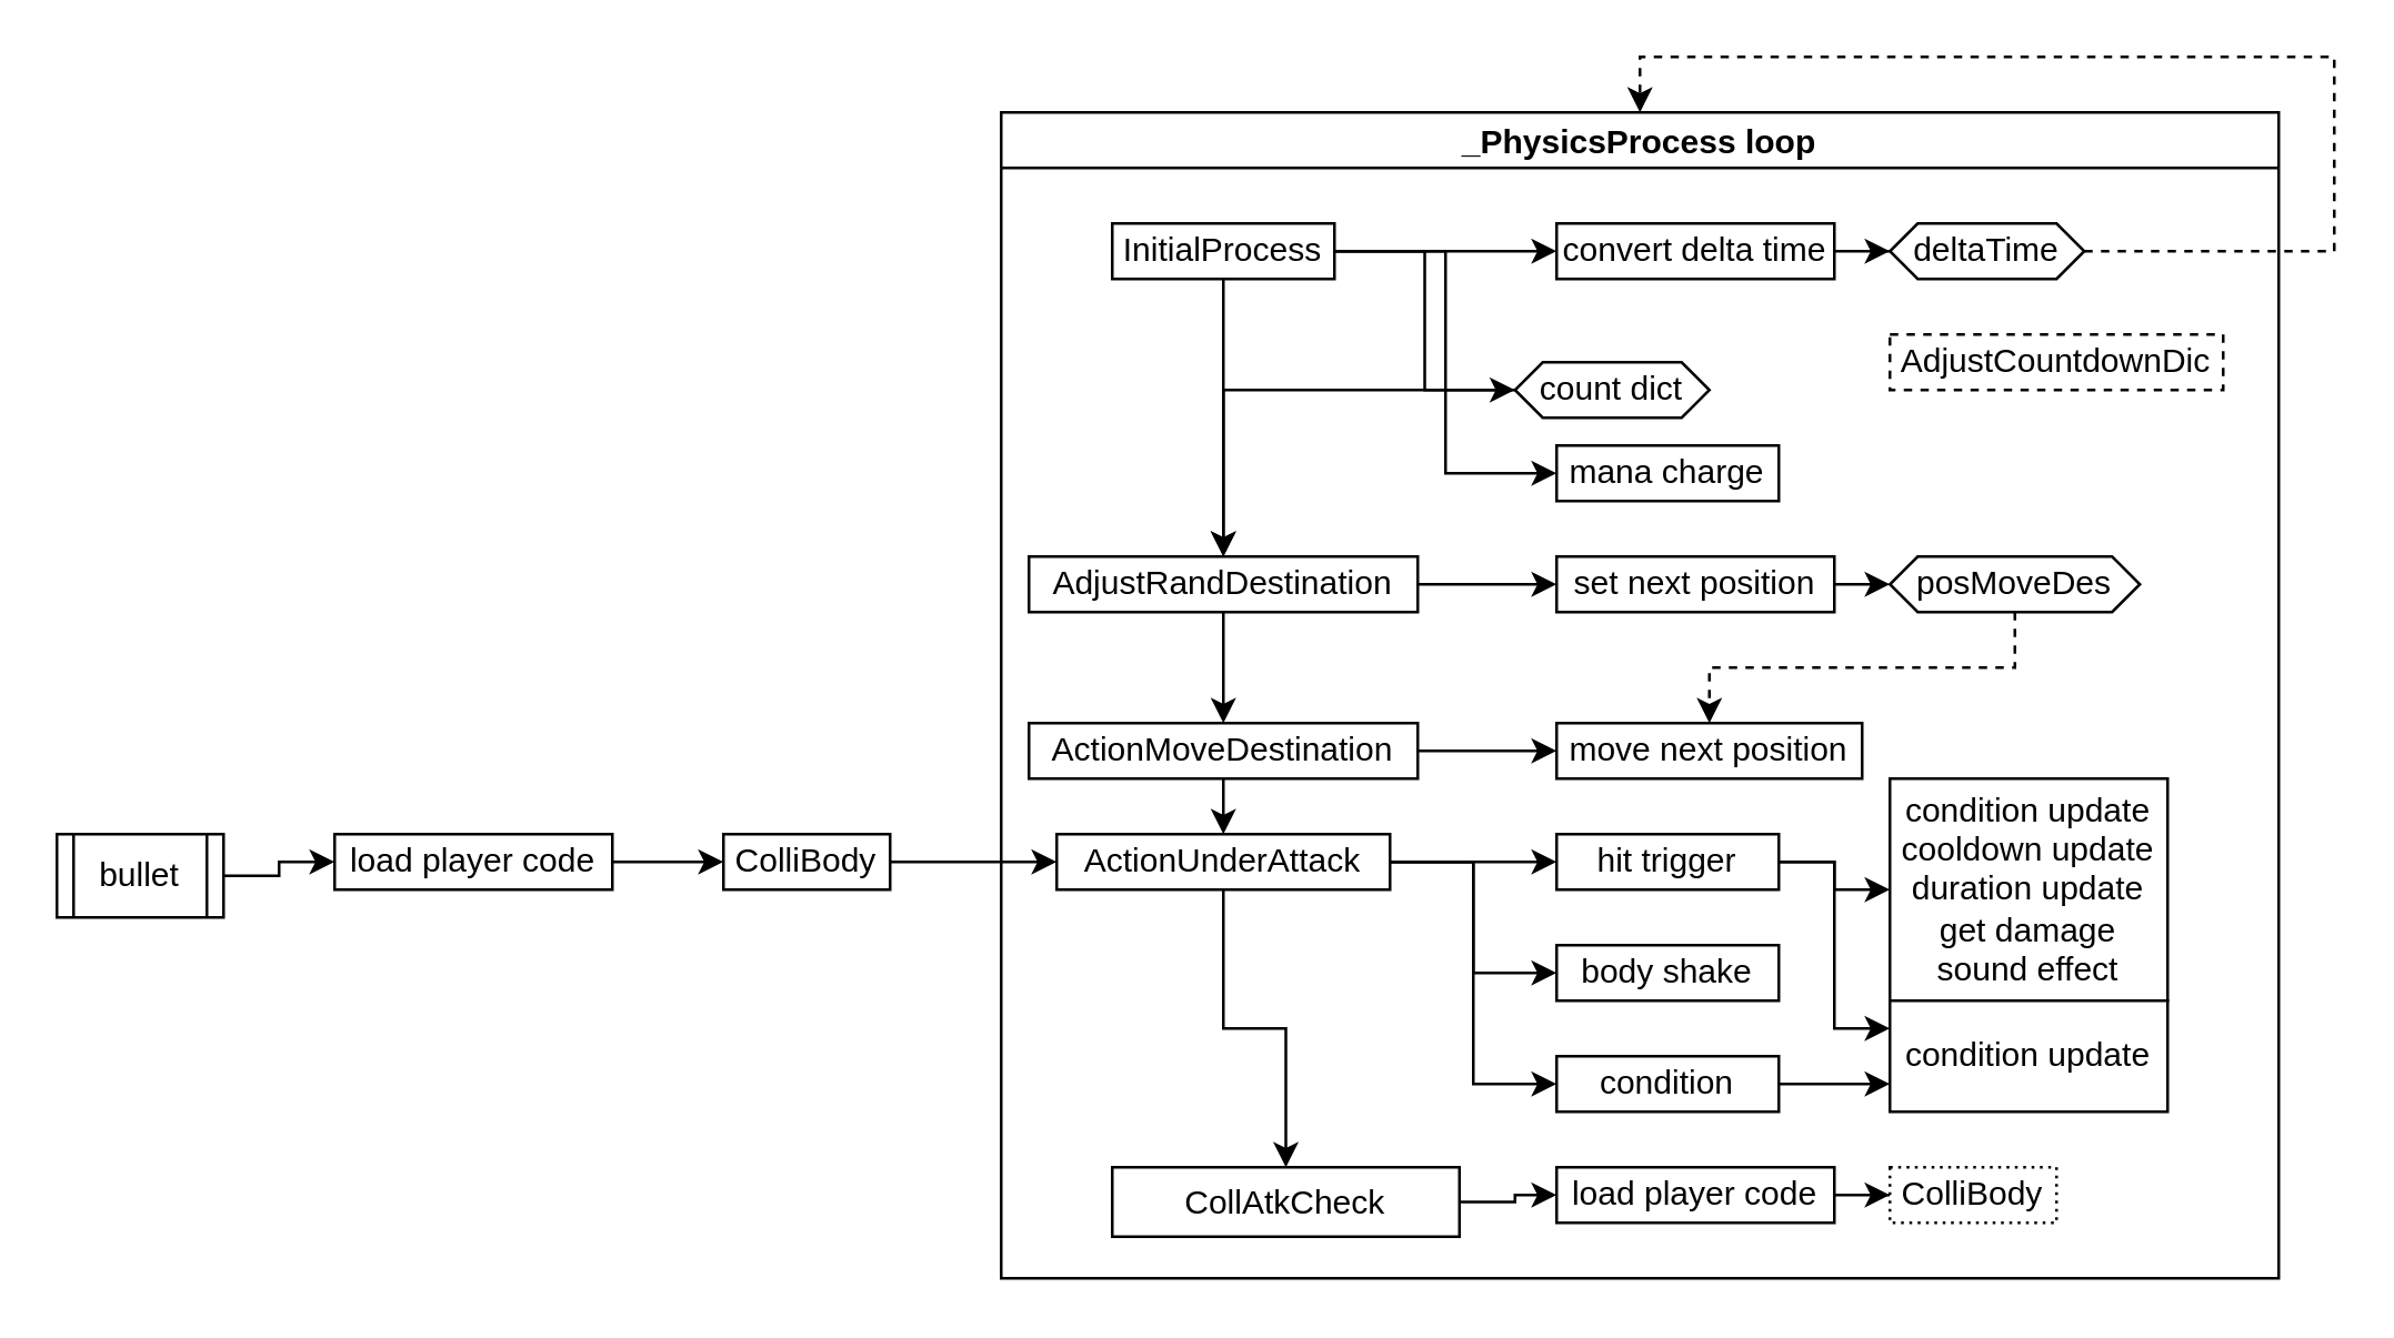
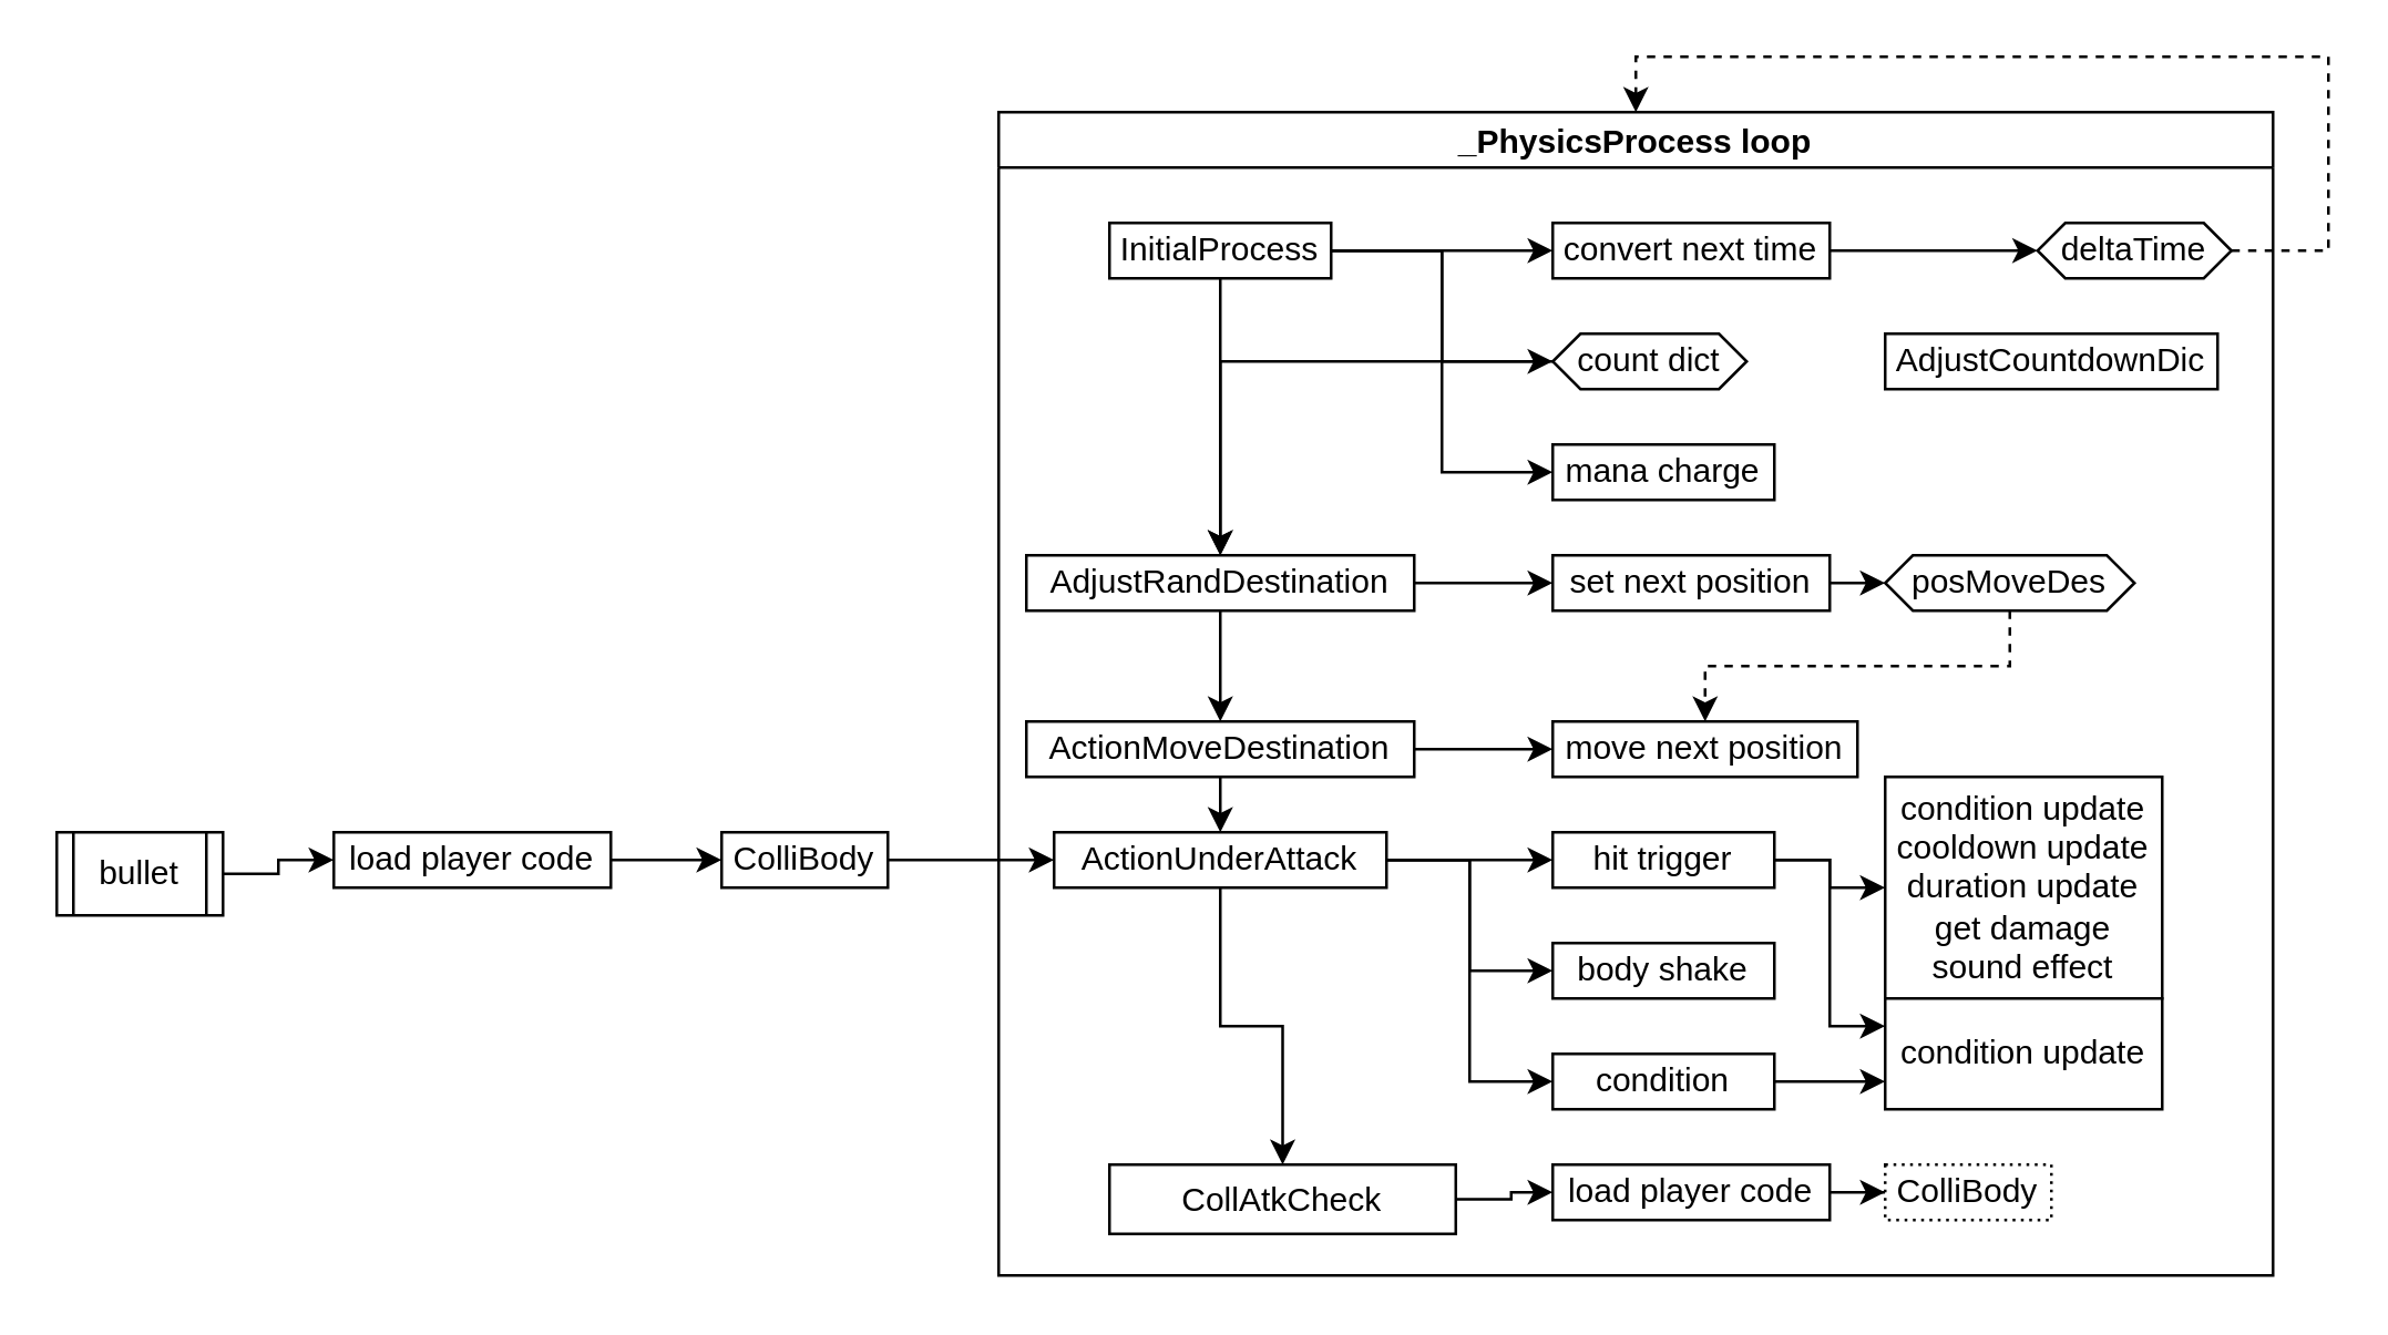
- <mxCell id="42" value="convert delta time" style="rounded=0;whiteSpace=wrap;html=1;" vertex="1" parent="1"><mxGeometry x="560" y="80" width="100" height="20" as="geometry" /></mxCell>
+ <mxCell id="42" value="convert next time" style="rounded=0;whiteSpace=wrap;html=1;" vertex="1" parent="1"><mxGeometry x="560" y="80" width="100" height="20" as="geometry" /></mxCell>
- <mxCell id="43" value="deltaTime" style="shape=hexagon;perimeter=hexagonPerimeter2;whiteSpace=wrap;html=1;fixedSize=1;size=10;" vertex="1" parent="1"><mxGeometry x="680" y="80" width="70" height="20" as="geometry" /></mxCell>
+ <mxCell id="43" value="deltaTime" style="shape=hexagon;perimeter=hexagonPerimeter2;whiteSpace=wrap;html=1;fixedSize=1;size=10;" vertex="1" parent="1"><mxGeometry x="735" y="80" width="70" height="20" as="geometry" /></mxCell>
- <mxCell id="3" value="AdjustCountdownDic" style="rounded=0;whiteSpace=wrap;html=1;dashed=1;" vertex="1" parent="2"><mxGeometry x="320" y="80" width="120" height="20" as="geometry" /></mxCell>
+ <mxCell id="3" value="AdjustCountdownDic" style="rounded=0;whiteSpace=wrap;html=1;" vertex="1" parent="2"><mxGeometry x="320" y="80" width="120" height="20" as="geometry" /></mxCell>
- <mxCell id="5" value="count dict" style="shape=hexagon;perimeter=hexagonPerimeter2;whiteSpace=wrap;html=1;fixedSize=1;size=10;" vertex="1" parent="2"><mxGeometry x="185" y="90" width="70" height="20" as="geometry" /></mxCell>
+ <mxCell id="5" value="count dict" style="shape=hexagon;perimeter=hexagonPerimeter2;whiteSpace=wrap;html=1;fixedSize=1;size=10;" vertex="1" parent="2"><mxGeometry x="200" y="80" width="70" height="20" as="geometry" /></mxCell>
